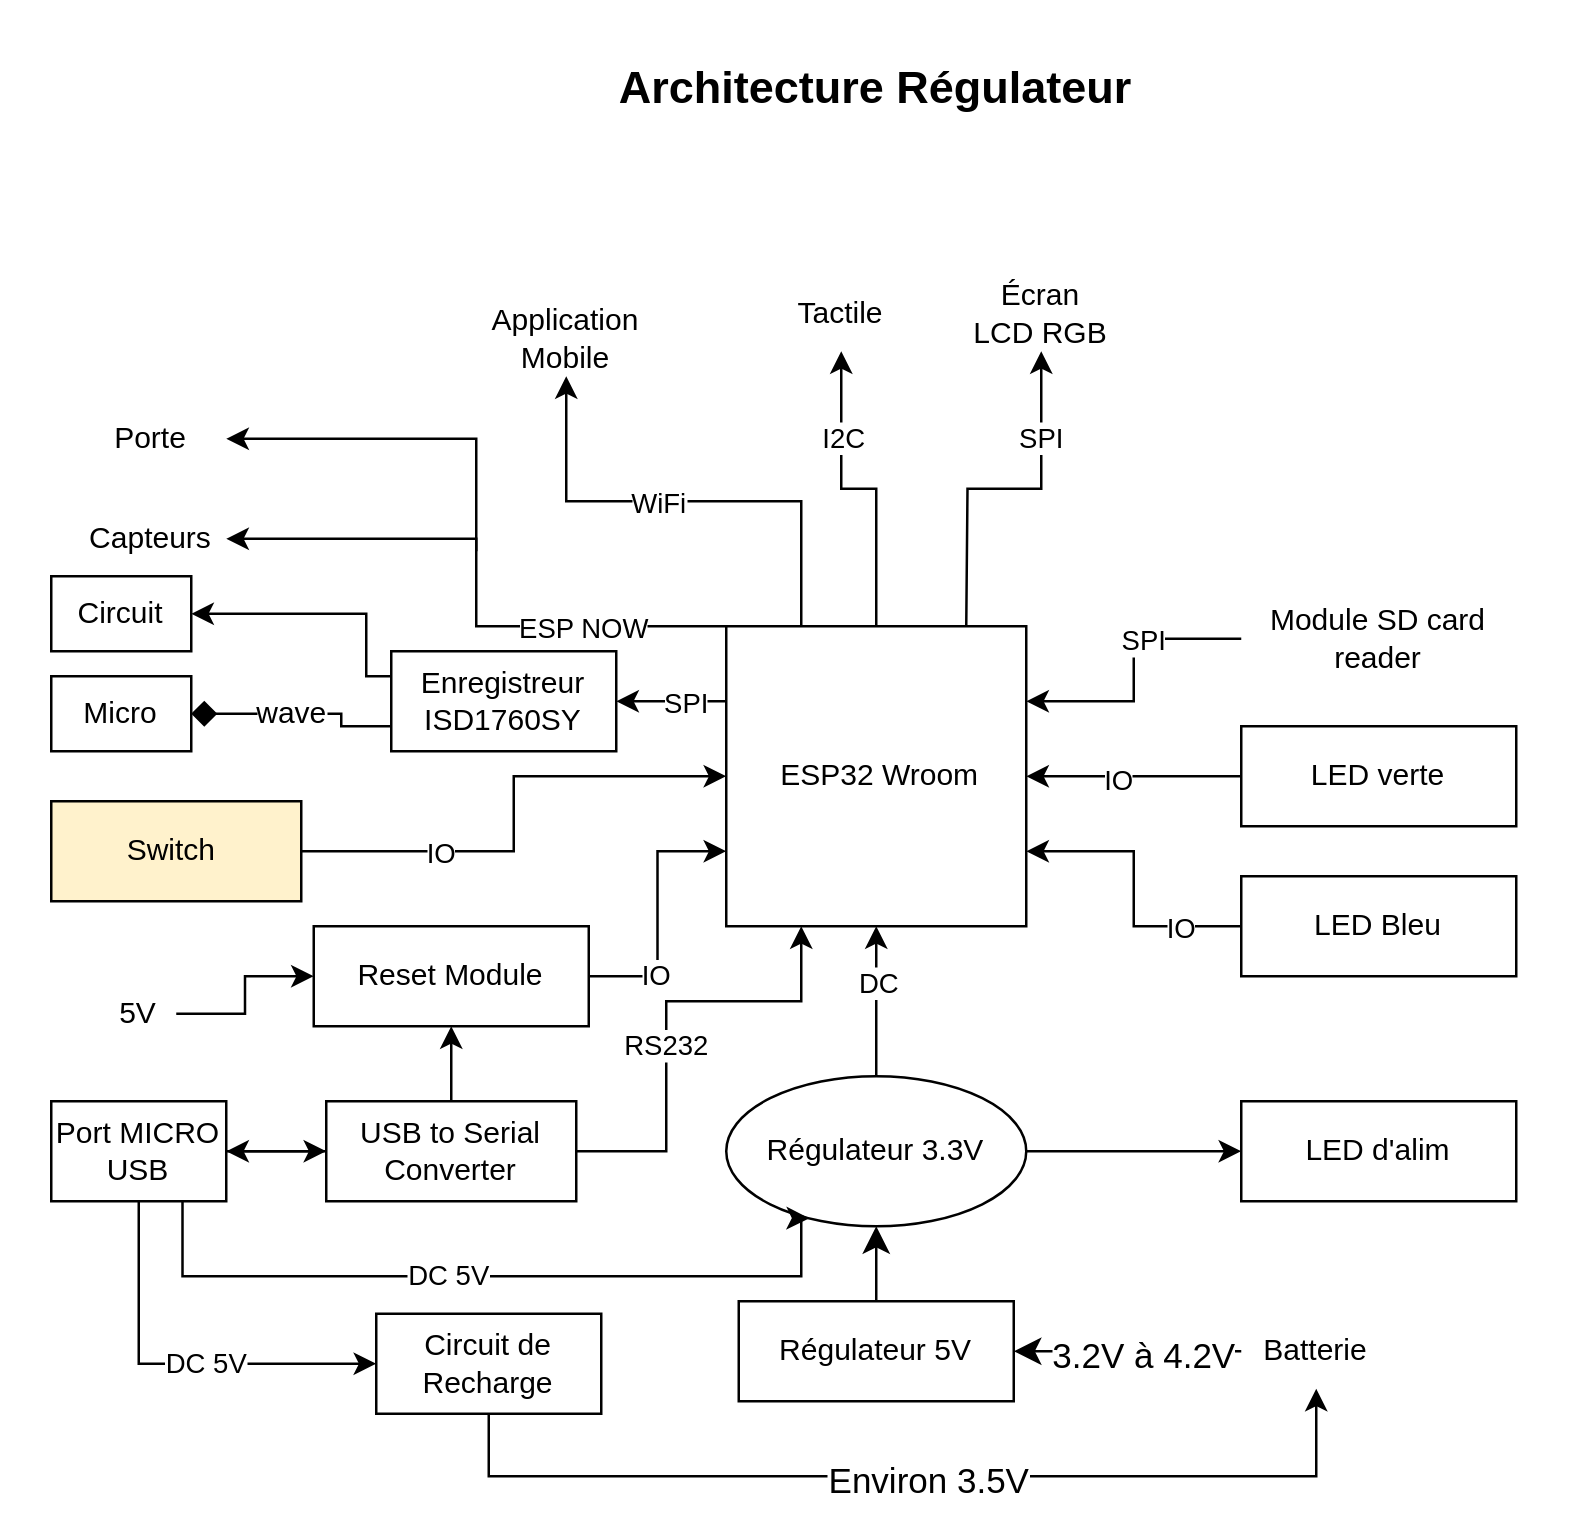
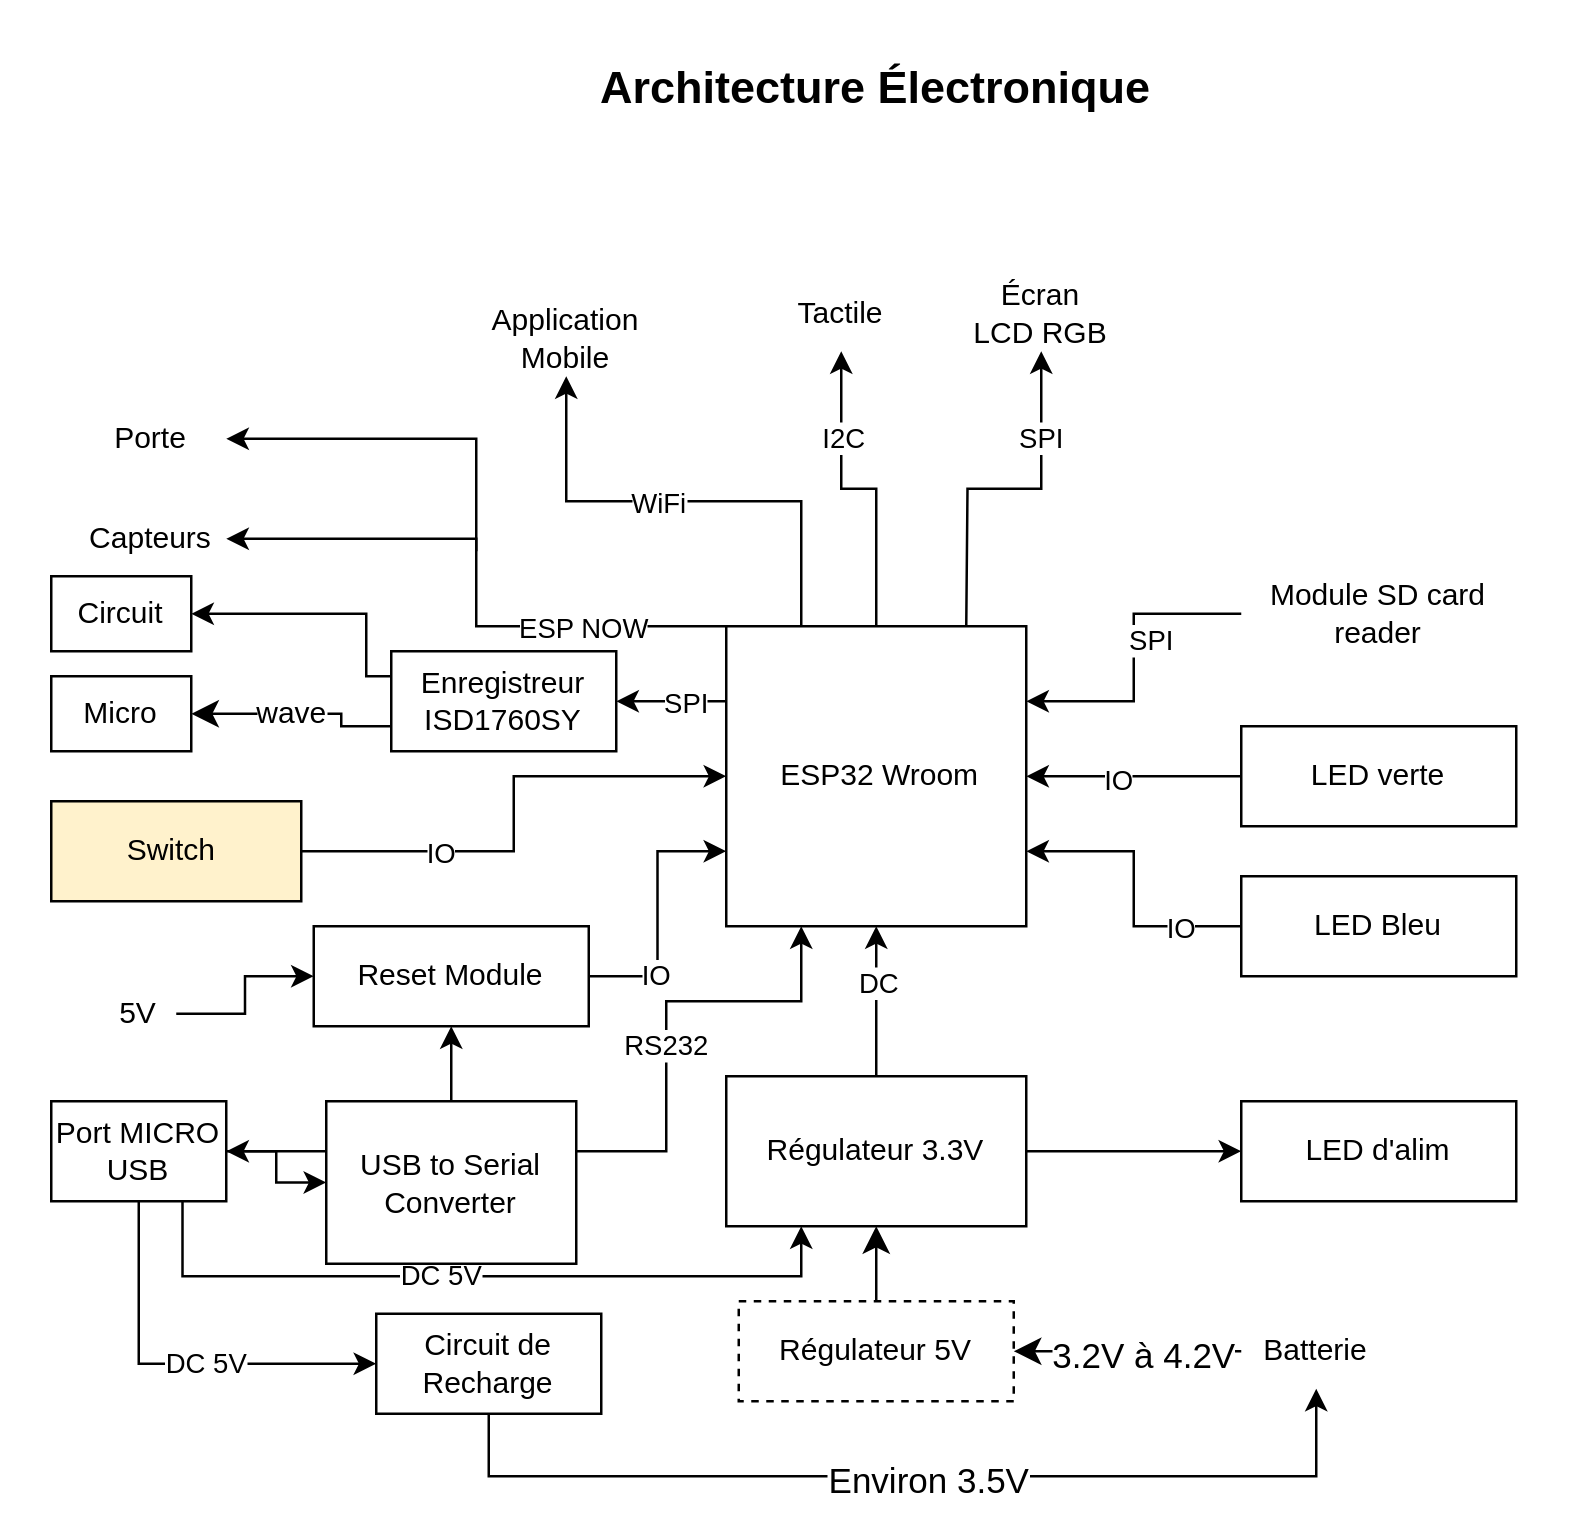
- <mxCell id="54" value="&lt;font style=&quot;font-size: 18px;&quot;&gt;&lt;b&gt;Architecture Régulateur&lt;/b&gt;&lt;/font&gt;" style="text;html=1;strokeColor=none;fillColor=none;align=center;verticalAlign=middle;whiteSpace=wrap;rounded=0;" parent="1" vertex="1"><mxGeometry x="190" y="20" width="320" height="30" as="geometry" /></mxCell>
+ <mxCell id="54" value="&lt;font style=&quot;font-size: 18px;&quot;&gt;&lt;b&gt;Architecture Électronique&lt;/b&gt;&lt;/font&gt;" style="text;html=1;strokeColor=none;fillColor=none;align=center;verticalAlign=middle;whiteSpace=wrap;rounded=0;" parent="1" vertex="1"><mxGeometry x="190" y="20" width="320" height="30" as="geometry" /></mxCell>
- <mxCell id="59" value="Module SD card reader" style="text;html=1;strokeColor=none;fillColor=none;align=center;verticalAlign=middle;whiteSpace=wrap;rounded=0;" parent="1" vertex="1"><mxGeometry x="496" y="240" width="110" height="30" as="geometry" /></mxCell>
+ <mxCell id="59" value="Module SD card reader" style="text;html=1;strokeColor=none;fillColor=none;align=center;verticalAlign=middle;whiteSpace=wrap;rounded=0;" parent="1" vertex="1"><mxGeometry x="496" y="230" width="110" height="30" as="geometry" /></mxCell>
- <mxCell id="64" value="wave" style="endArrow=diamond;html=1;rounded=0;fontSize=12;startSize=8;endSize=8;curved=0;entryX=1;entryY=0.5;entryDx=0;entryDy=0;exitX=0;exitY=0.75;exitDx=0;exitDy=0;" edge="1" parent="1" source="56" target="63"><mxGeometry x="0.059" width="50" height="50" relative="1" as="geometry"><mxPoint x="136" y="290" as="sourcePoint" /><mxPoint x="206" y="270" as="targetPoint" /><Array as="points"><mxPoint x="136" y="290" /><mxPoint x="136" y="285" /></Array><mxPoint as="offset" /></mxGeometry></mxCell>
+ <mxCell id="64" value="wave" style="endArrow=classic;html=1;rounded=0;fontSize=12;startSize=8;endSize=8;curved=0;entryX=1;entryY=0.5;entryDx=0;entryDy=0;exitX=0;exitY=0.75;exitDx=0;exitDy=0;" edge="1" parent="1" source="56" target="63"><mxGeometry x="0.059" width="50" height="50" relative="1" as="geometry"><mxPoint x="136" y="290" as="sourcePoint" /><mxPoint x="206" y="270" as="targetPoint" /><Array as="points"><mxPoint x="136" y="290" /><mxPoint x="136" y="285" /></Array><mxPoint as="offset" /></mxGeometry></mxCell>
- <mxCell id="48" value="USB to Serial Converter" style="rounded=0;whiteSpace=wrap;html=1;" parent="1" vertex="1"><mxGeometry x="130" y="440" width="100" height="40" as="geometry" /></mxCell>
+ <mxCell id="48" value="USB to Serial Converter" style="rounded=0;whiteSpace=wrap;html=1;" parent="1" vertex="1"><mxGeometry x="130" y="440" width="100" height="65" as="geometry" /></mxCell>
- <mxCell id="12" value="&lt;div&gt;Régulateur 3.3V&lt;/div&gt;" style="ellipse;whiteSpace=wrap;html=1;" parent="1" vertex="1"><mxGeometry x="290" y="430" width="120" height="60" as="geometry" /></mxCell>
+ <mxCell id="12" value="&lt;div&gt;Régulateur 3.3V&lt;/div&gt;" style="rounded=0;whiteSpace=wrap;html=1;" parent="1" vertex="1"><mxGeometry x="290" y="430" width="120" height="60" as="geometry" /></mxCell>
- <mxCell id="66" value="Régulateur 5V" style="rounded=0;whiteSpace=wrap;html=1;" vertex="1" parent="1"><mxGeometry x="295" y="520" width="110" height="40" as="geometry" /></mxCell>
+ <mxCell id="66" value="Régulateur 5V" style="rounded=0;whiteSpace=wrap;html=1;dashed=1;" vertex="1" parent="1"><mxGeometry x="295" y="520" width="110" height="40" as="geometry" /></mxCell>
